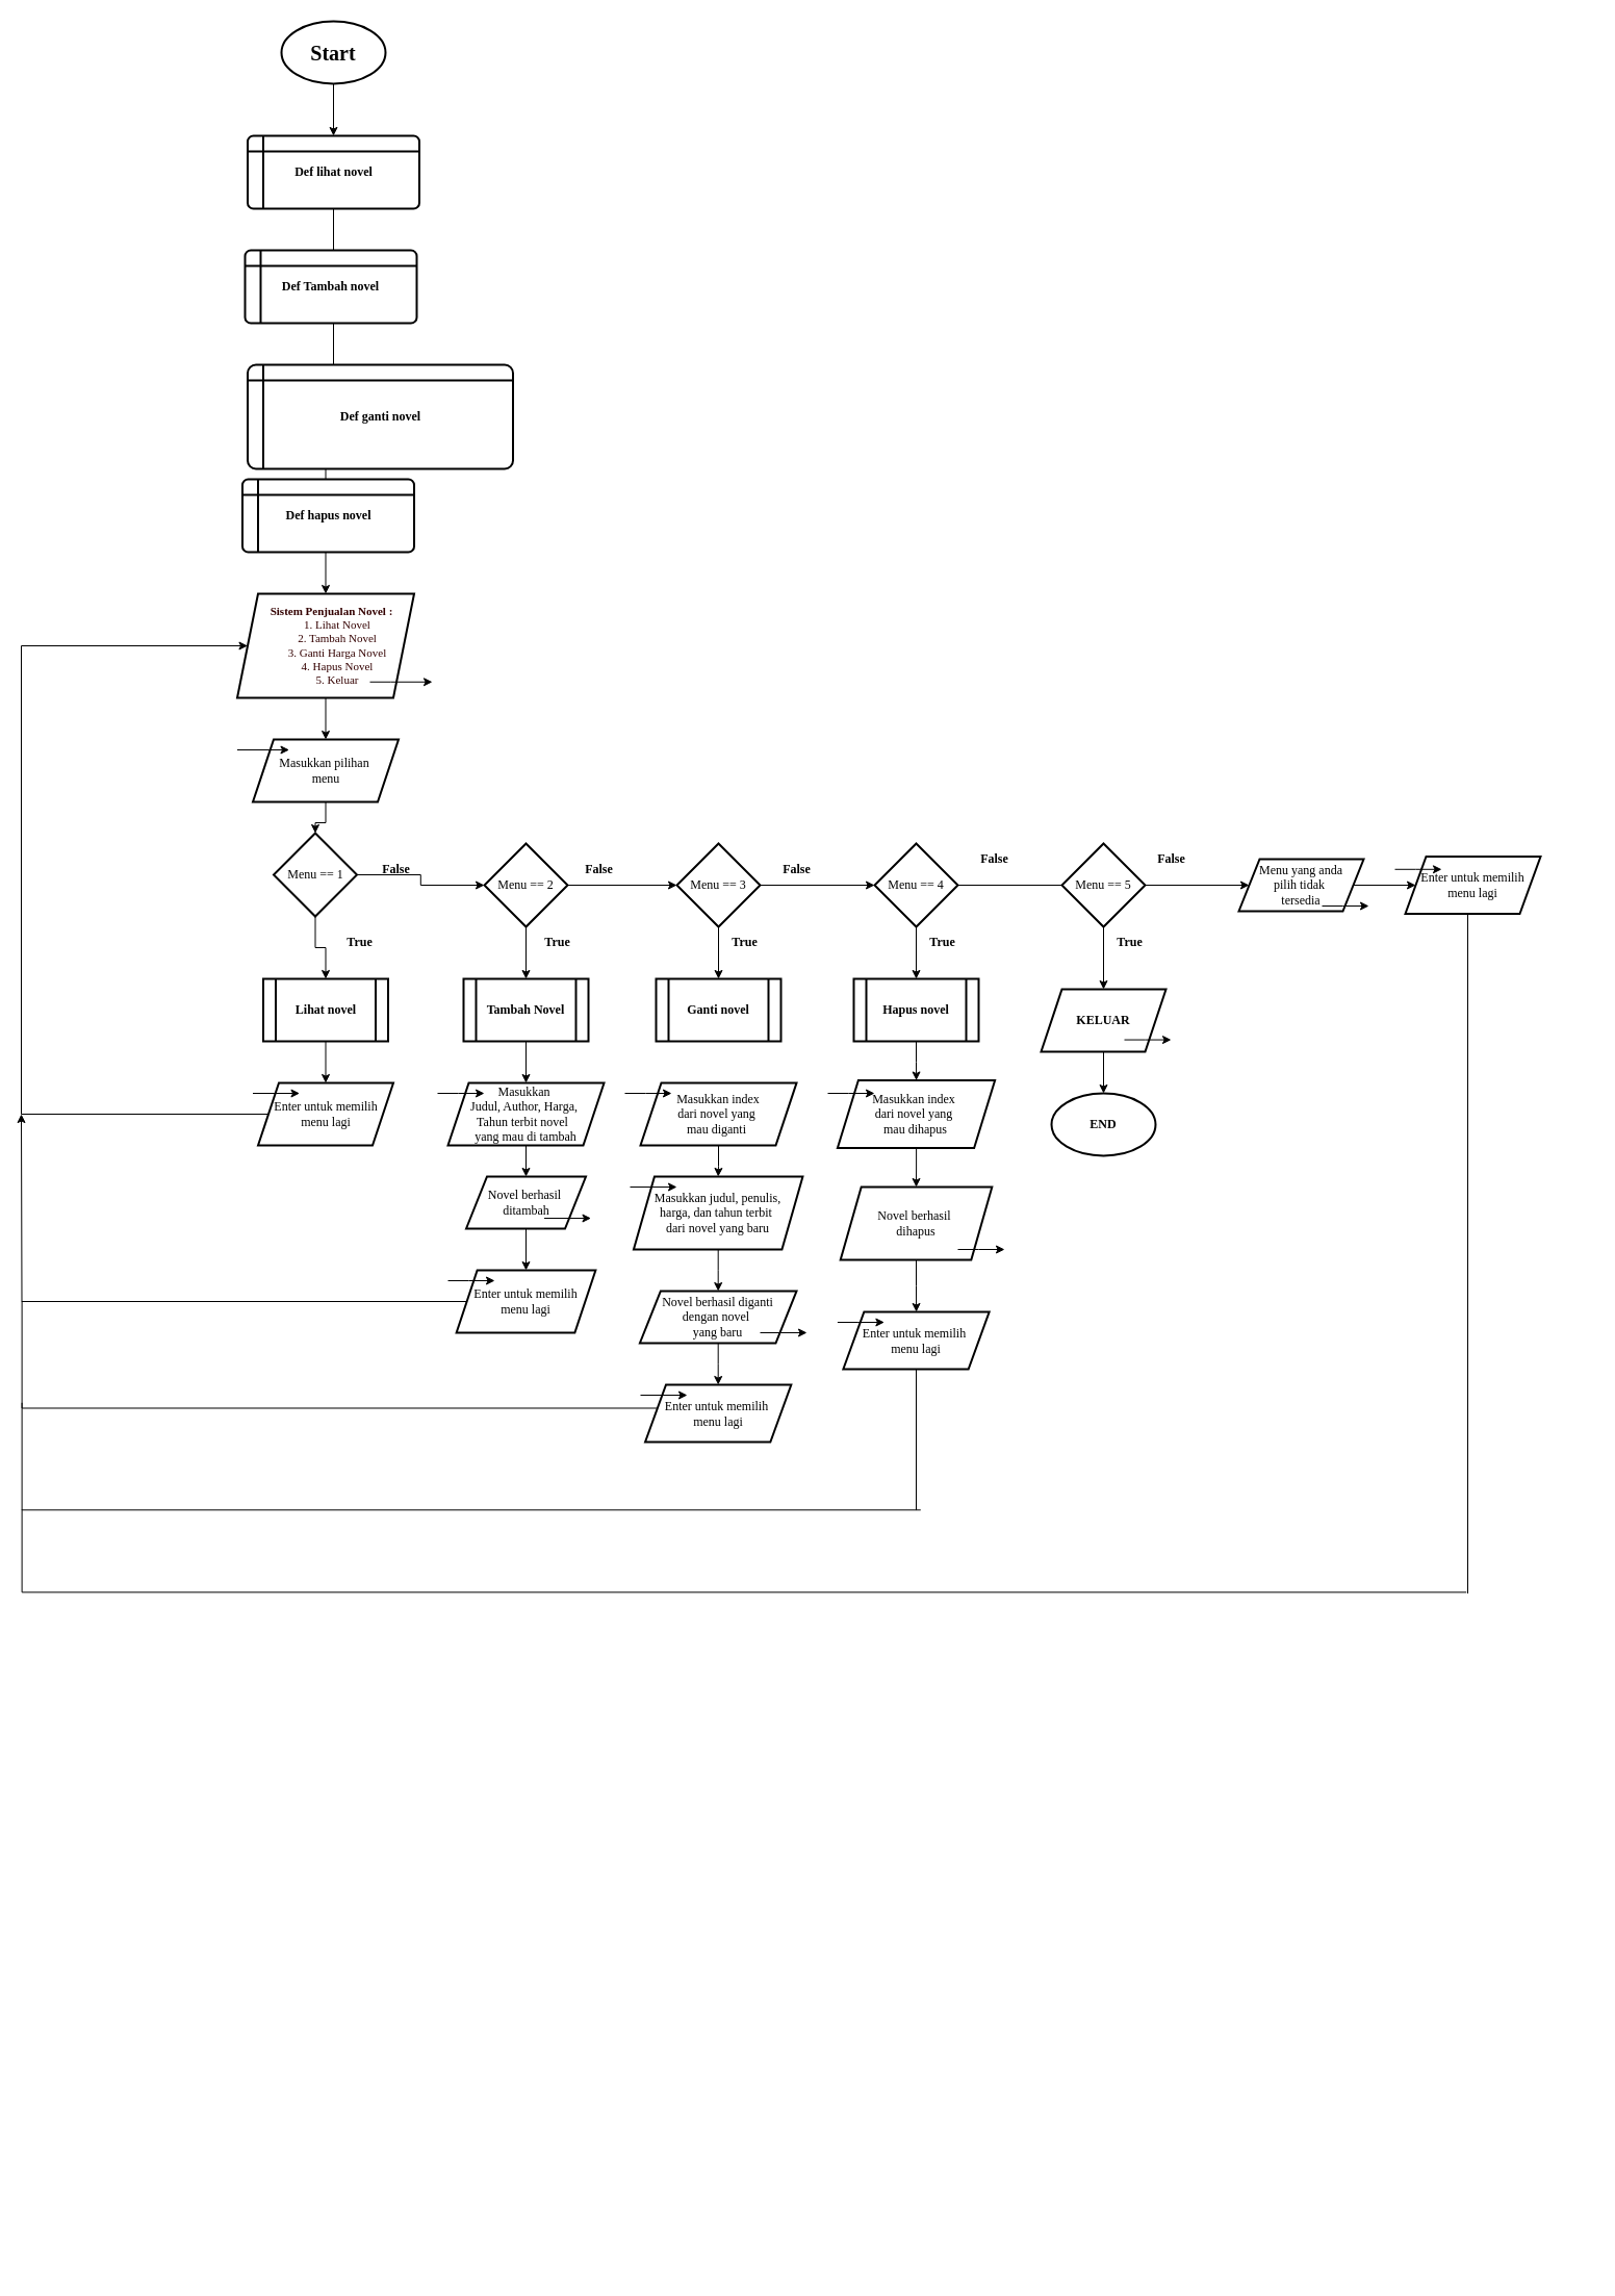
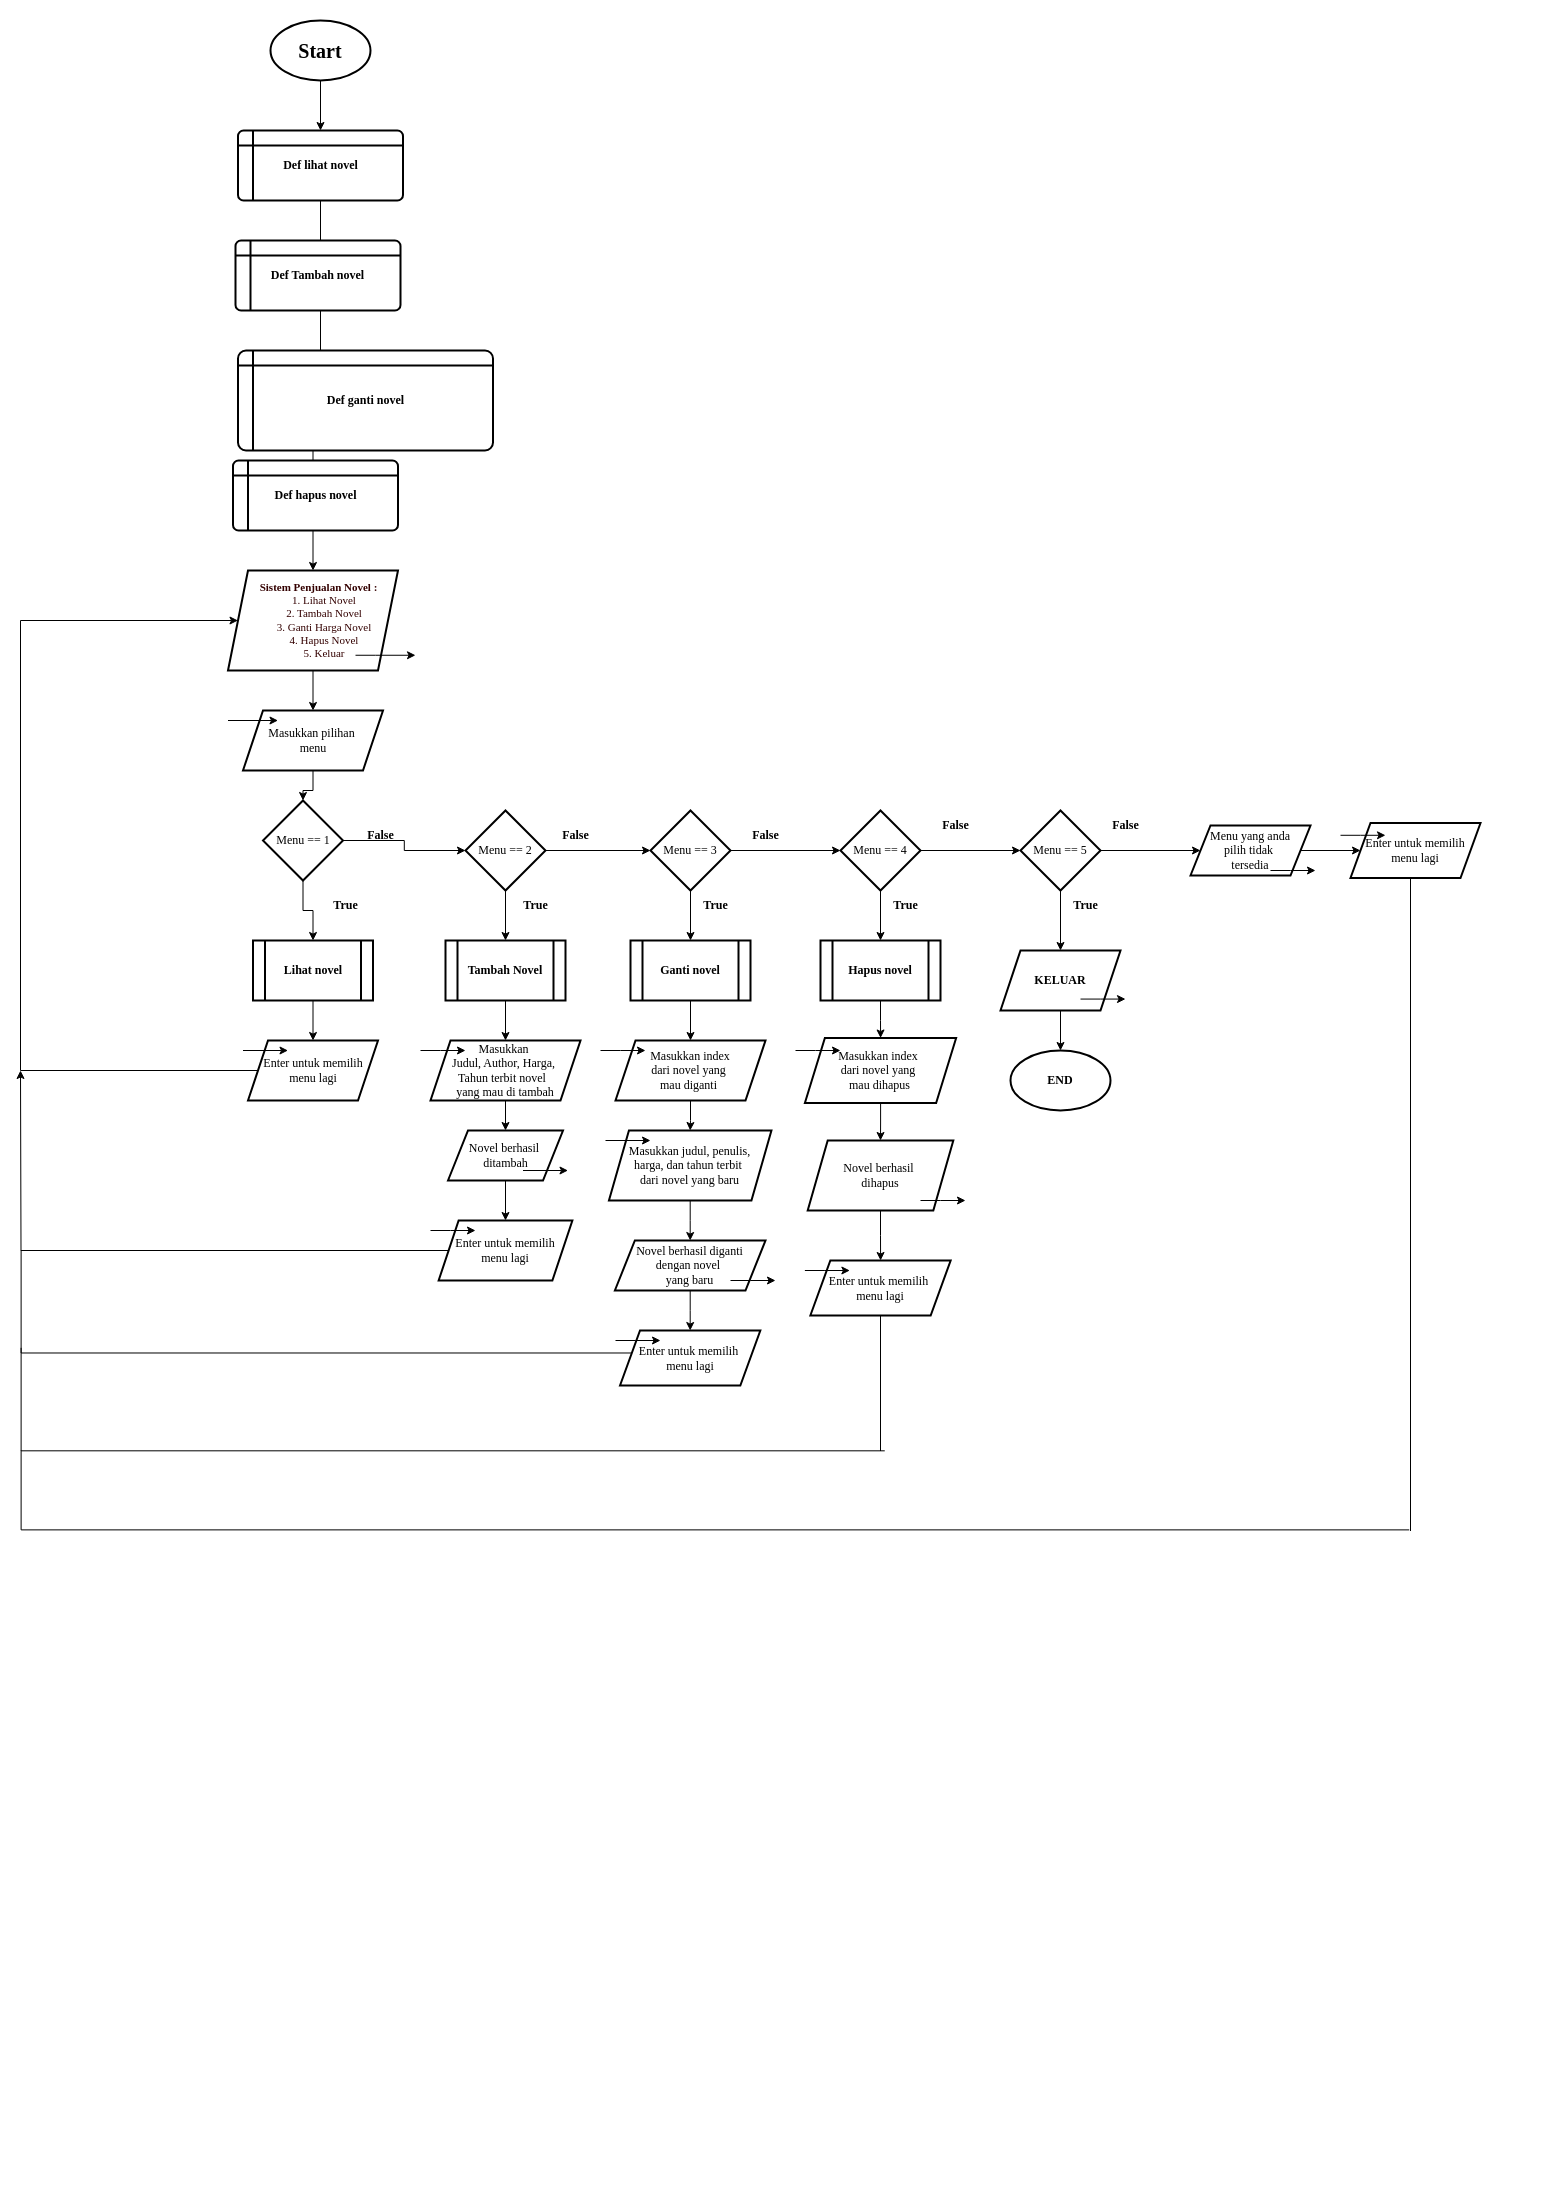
- <mxCell id="43" value="" style="edgeStyle=orthogonalEdgeStyle;rounded=0;orthogonalLoop=1;jettySize=auto;html=1;endArrow=none;" parent="1" source="45" target="56" edge="1"><mxGeometry relative="1" as="geometry" /></mxCell>
+ <mxCell id="43" value="" style="edgeStyle=orthogonalEdgeStyle;rounded=0;orthogonalLoop=1;jettySize=auto;html=1;" parent="1" source="45" target="56" edge="1"><mxGeometry relative="1" as="geometry" /></mxCell>
+ <mxCell id="80" value="" style="edgeStyle=orthogonalEdgeStyle;rounded=0;orthogonalLoop=1;jettySize=auto;html=1;" edge="1" parent="1" source="81" target="33"><mxGeometry relative="1" as="geometry" /></mxCell>
